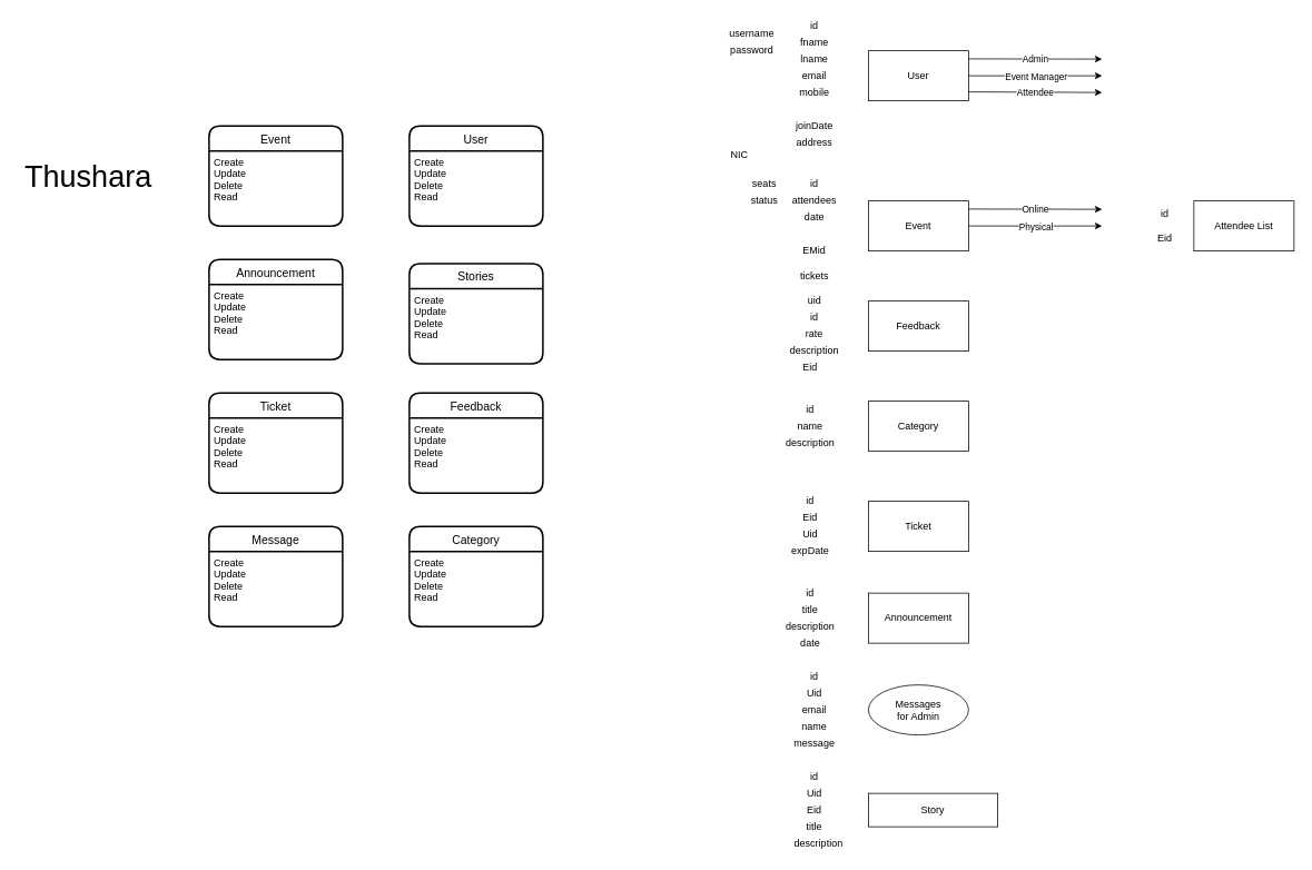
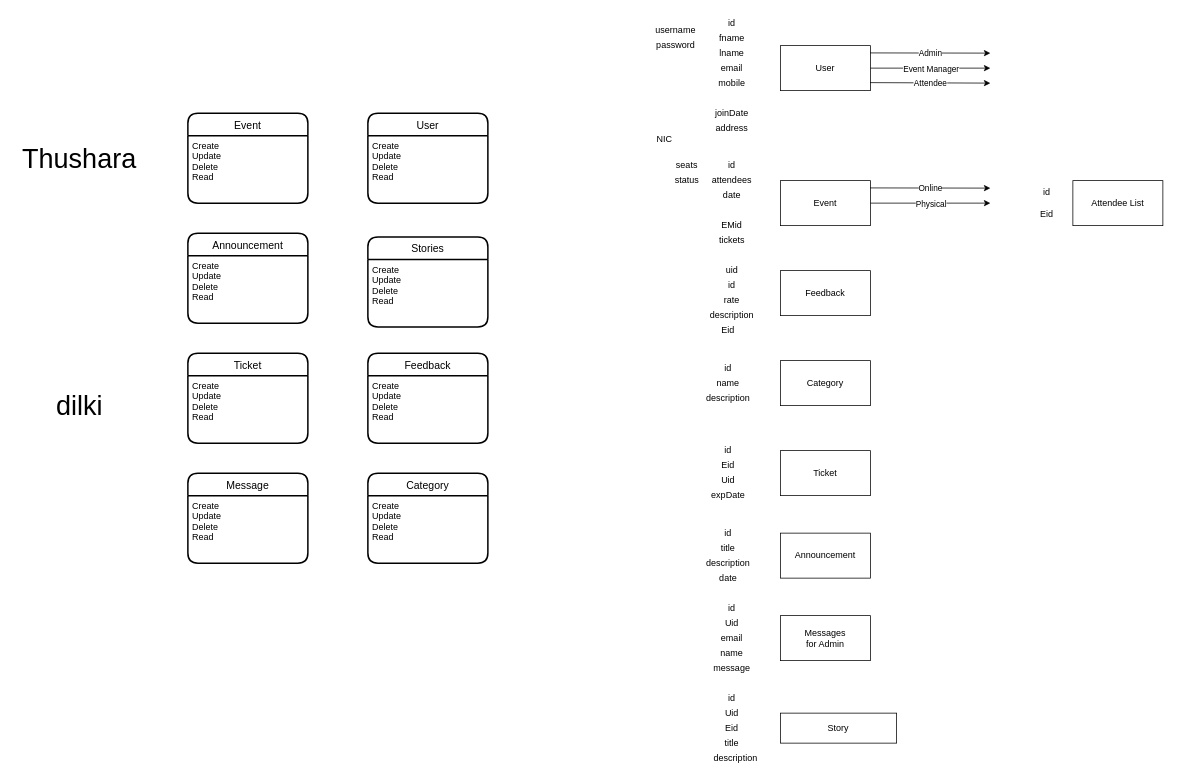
- <mxCell id="27" value="tickets" style="text;html=1;align=center;verticalAlign=middle;resizable=0;points=[];autosize=1;strokeColor=none;fillColor=none;" parent="1" vertex="1"><mxGeometry x="950" y="320" width="50" height="20" as="geometry" /></mxCell>
+ <mxCell id="27" value="tickets" style="text;html=1;align=center;verticalAlign=middle;resizable=0;points=[];autosize=1;strokeColor=none;fillColor=none;" parent="1" vertex="1"><mxGeometry x="950" y="310" width="50" height="20" as="geometry" /></mxCell>
+ <mxCell id="83" value="&lt;font style=&quot;font-size: 36px&quot;&gt;dilki&lt;/font&gt;" style="text;html=1;align=center;verticalAlign=middle;resizable=0;points=[];autosize=1;strokeColor=none;fillColor=none;" parent="1" vertex="1"><mxGeometry x="65" y="525" width="80" height="30" as="geometry" /></mxCell>
- <mxCell id="47" value="Messages&lt;br&gt;for Admin" style="ellipse;whiteSpace=wrap;html=1;" parent="1" vertex="1"><mxGeometry x="1040" y="820" width="120" height="60" as="geometry" /></mxCell>
+ <mxCell id="47" value="Messages&lt;br&gt;for Admin" style="rounded=0;whiteSpace=wrap;html=1;" parent="1" vertex="1"><mxGeometry x="1040" y="820" width="120" height="60" as="geometry" /></mxCell>
